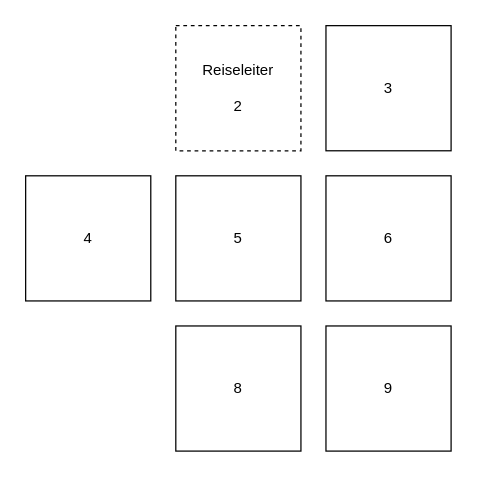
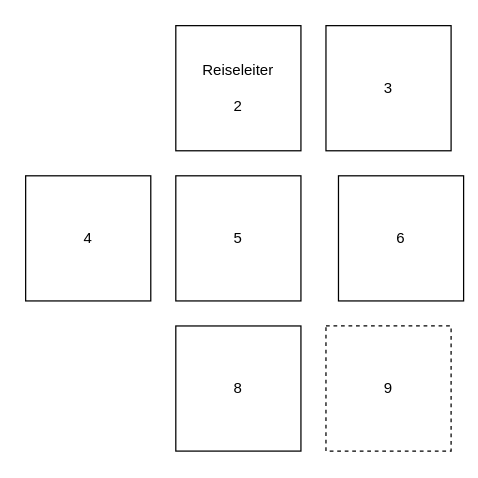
- <mxCell id="2" value="Reiseleiter&lt;div&gt;&lt;br&gt;&lt;/div&gt;&lt;div&gt;2&lt;/div&gt;" style="rounded=0;whiteSpace=wrap;html=1;dashed=1;" parent="1" vertex="1"><mxGeometry x="140" y="20" width="100" height="100" as="geometry" /></mxCell>
+ <mxCell id="2" value="Reiseleiter&lt;div&gt;&lt;br&gt;&lt;/div&gt;&lt;div&gt;2&lt;/div&gt;" style="rounded=0;whiteSpace=wrap;html=1;" parent="1" vertex="1"><mxGeometry x="140" y="20" width="100" height="100" as="geometry" /></mxCell>
- <mxCell id="6" value="6" style="rounded=0;whiteSpace=wrap;html=1;" parent="1" vertex="1"><mxGeometry x="260" y="140" width="100" height="100" as="geometry" /></mxCell>
+ <mxCell id="6" value="6" style="rounded=0;whiteSpace=wrap;html=1;" parent="1" vertex="1"><mxGeometry x="270" y="140" width="100" height="100" as="geometry" /></mxCell>
- <mxCell id="8" value="9" style="rounded=0;whiteSpace=wrap;html=1;" parent="1" vertex="1"><mxGeometry x="260" y="260" width="100" height="100" as="geometry" /></mxCell>
+ <mxCell id="8" value="9" style="rounded=0;whiteSpace=wrap;html=1;dashed=1;" parent="1" vertex="1"><mxGeometry x="260" y="260" width="100" height="100" as="geometry" /></mxCell>
